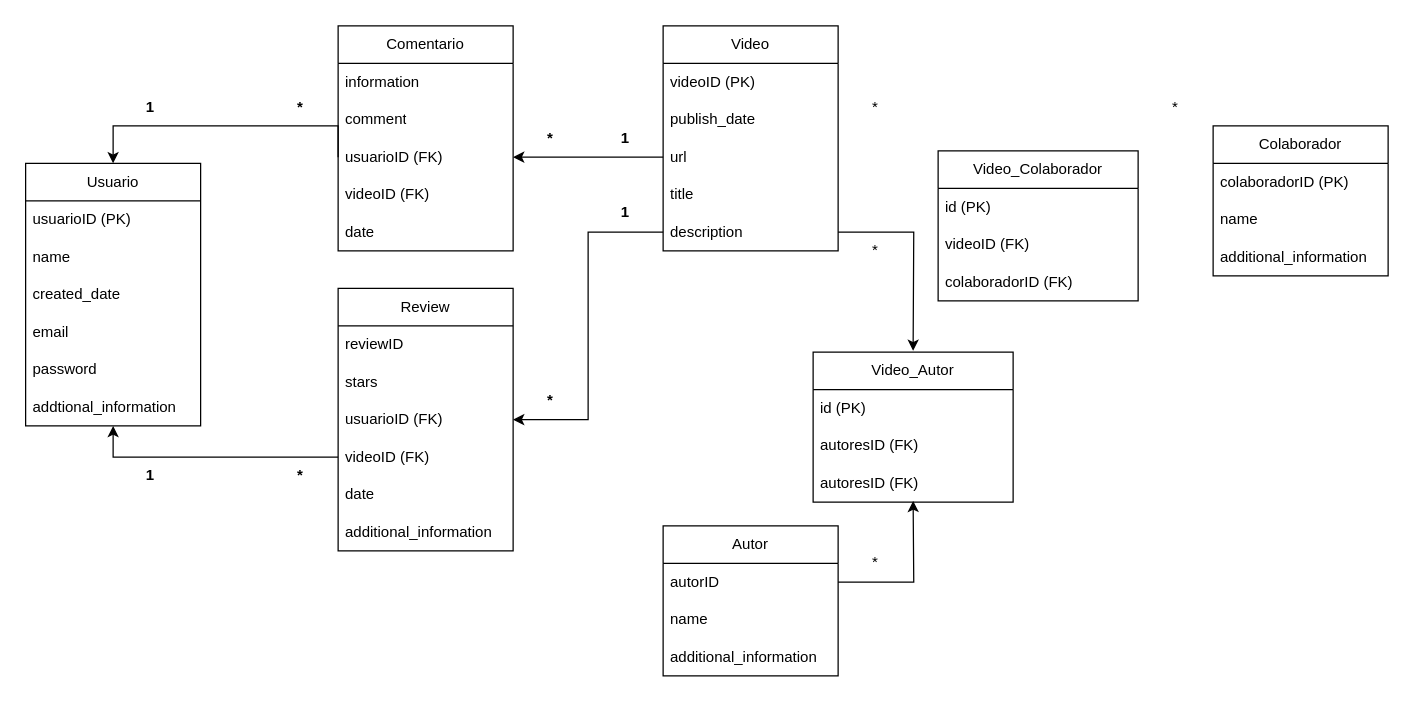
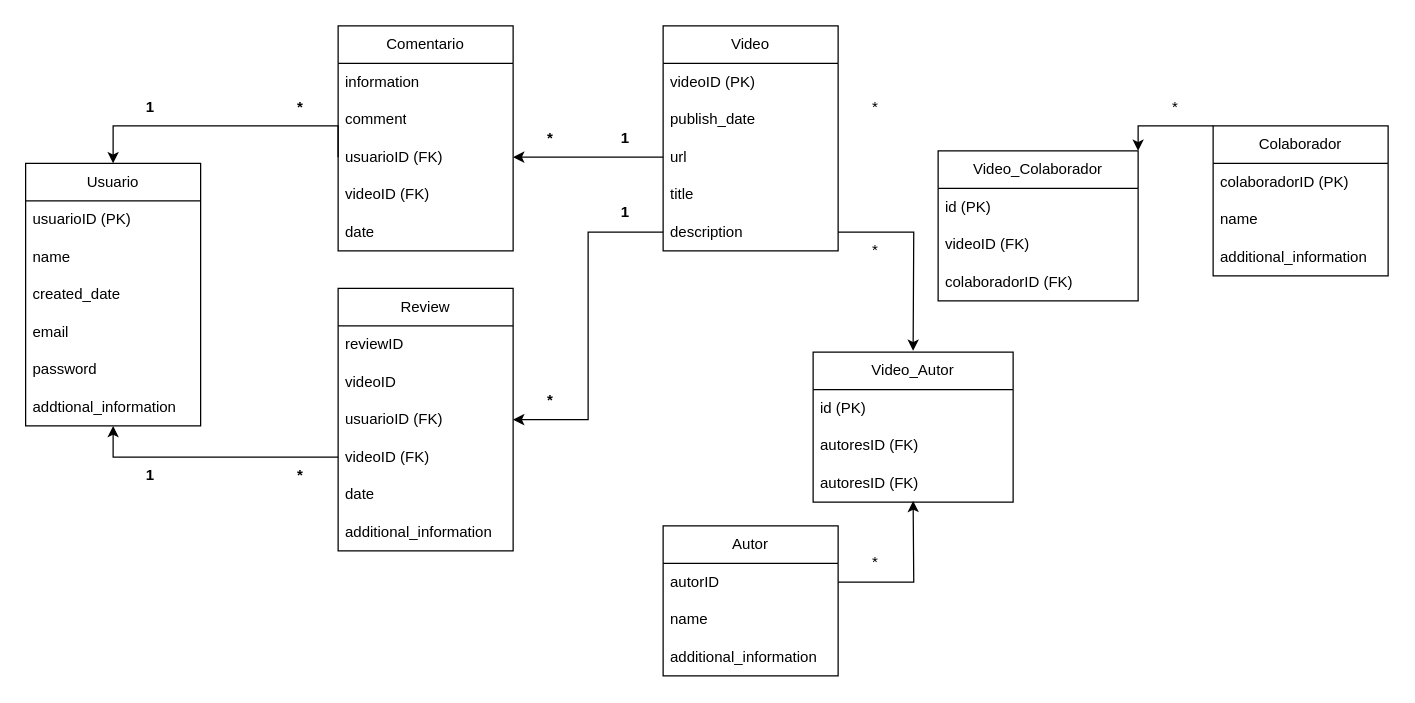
+ <mxCell id="13" style="edgeStyle=orthogonalEdgeStyle;rounded=0;orthogonalLoop=1;jettySize=auto;html=1;entryX=1;entryY=0;entryDx=0;entryDy=0;" parent="1" source="14" target="32" edge="1"><mxGeometry relative="1" as="geometry"><Array as="points"><mxPoint x="910" y="100" /></Array></mxGeometry></mxCell>
- <mxCell id="20" value="stars" style="text;strokeColor=none;fillColor=none;align=left;verticalAlign=middle;spacingLeft=4;spacingRight=4;overflow=hidden;points=[[0,0.5],[1,0.5]];portConstraint=eastwest;rotatable=0;whiteSpace=wrap;html=1;" parent="18" vertex="1"><mxGeometry y="60" width="140" height="30" as="geometry" /></mxCell>
+ <mxCell id="20" value="videoID" style="text;strokeColor=none;fillColor=none;align=left;verticalAlign=middle;spacingLeft=4;spacingRight=4;overflow=hidden;points=[[0,0.5],[1,0.5]];portConstraint=eastwest;rotatable=0;whiteSpace=wrap;html=1;" parent="18" vertex="1"><mxGeometry y="60" width="140" height="30" as="geometry" /></mxCell>
